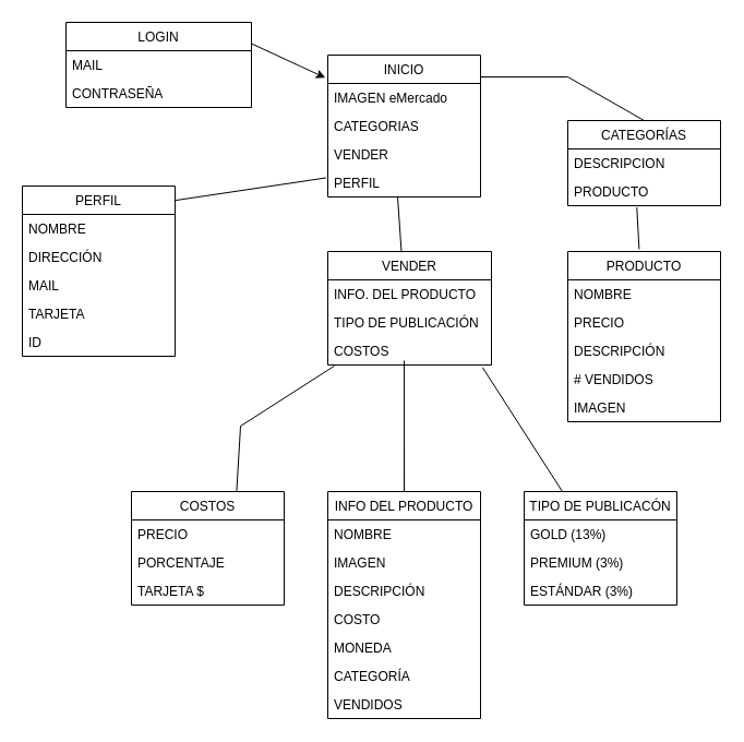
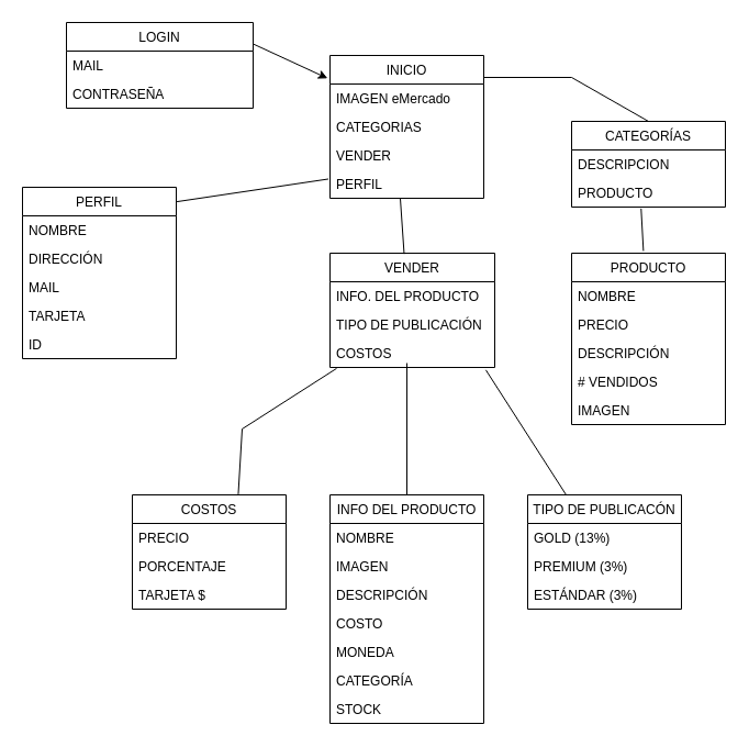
- <mxCell id="30" value="VENDIDOS" style="text;strokeColor=none;fillColor=none;align=left;verticalAlign=top;spacingLeft=4;spacingRight=4;overflow=hidden;rotatable=0;points=[[0,0.5],[1,0.5]];portConstraint=eastwest;" vertex="1" parent="23"><mxGeometry y="182" width="140" height="26" as="geometry" /></mxCell>
+ <mxCell id="30" value="STOCK" style="text;strokeColor=none;fillColor=none;align=left;verticalAlign=top;spacingLeft=4;spacingRight=4;overflow=hidden;rotatable=0;points=[[0,0.5],[1,0.5]];portConstraint=eastwest;" vertex="1" parent="23"><mxGeometry y="182" width="140" height="26" as="geometry" /></mxCell>
